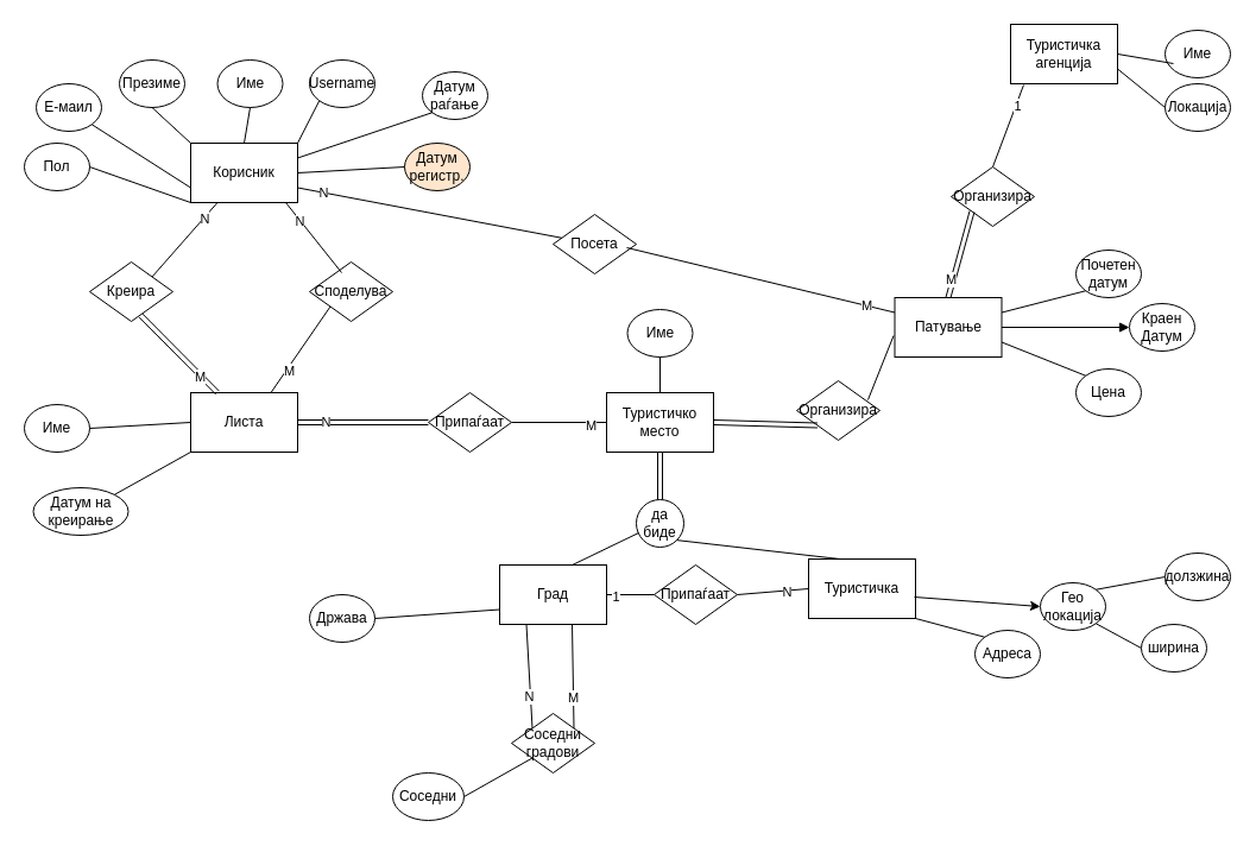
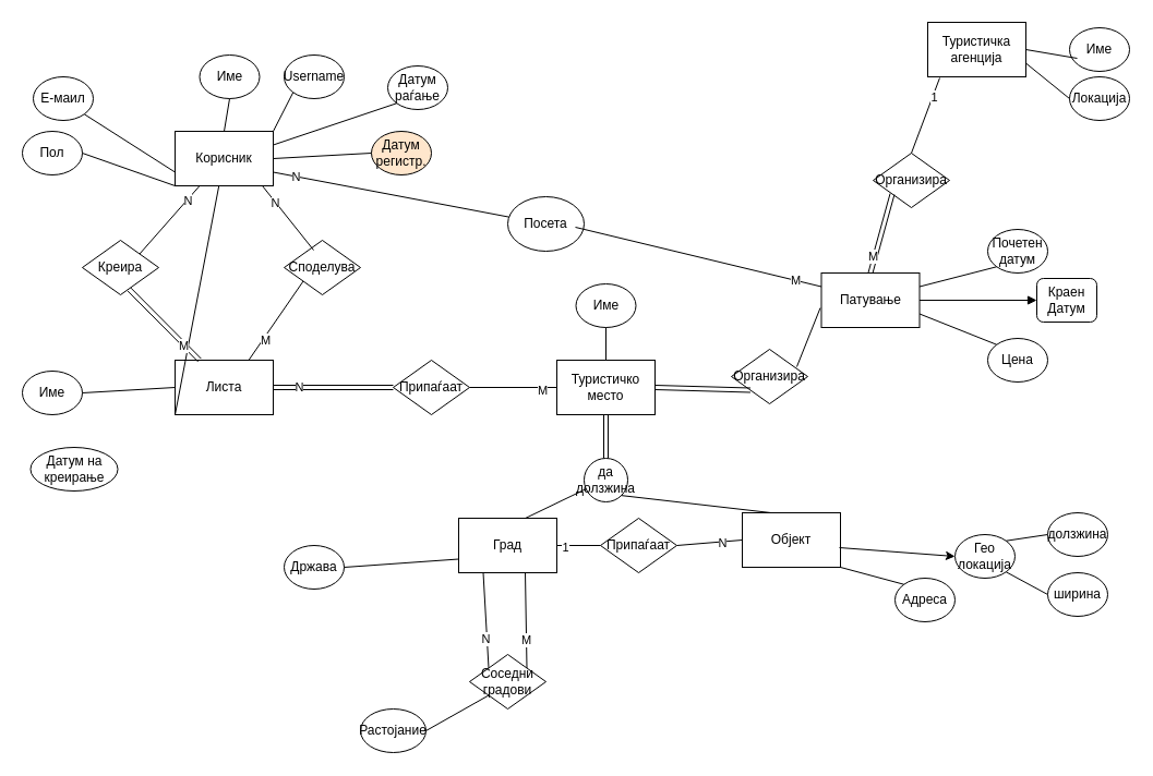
- <mxCell id="6" value="Презиме" style="ellipse;whiteSpace=wrap;html=1;" parent="1" vertex="1"><mxGeometry x="100" y="50" width="55" height="40" as="geometry" /></mxCell>
- <mxCell id="3" value="" style="endArrow=none;html=1;rounded=0;exitX=0;exitY=0;exitDx=0;exitDy=0;entryX=0.5;entryY=1;entryDx=0;entryDy=0;" parent="1" source="2" target="6" edge="1"><mxGeometry width="50" height="50" relative="1" as="geometry"><mxPoint x="220" y="350" as="sourcePoint" /><mxPoint x="137" y="78.8" as="targetPoint" /></mxGeometry></mxCell>
- <mxCell id="86" value="Посета" style="rhombus;whiteSpace=wrap;html=1;" vertex="1" parent="1"><mxGeometry x="465" y="180" width="70" height="50" as="geometry" /></mxCell>
+ <mxCell id="86" value="Посета" style="ellipse;whiteSpace=wrap;html=1;" vertex="1" parent="1"><mxGeometry x="465" y="180" width="70" height="50" as="geometry" /></mxCell>
- <mxCell id="82" value="Краен Датум" style="ellipse;whiteSpace=wrap;html=1;" vertex="1" parent="1"><mxGeometry x="950" y="255" width="55" height="40" as="geometry" /></mxCell>
+ <mxCell id="82" value="Краен Датум" style="whiteSpace=wrap;html=1;rounded=1;" vertex="1" parent="1"><mxGeometry x="950" y="255" width="55" height="40" as="geometry" /></mxCell>
- <mxCell id="21" value="" style="endArrow=none;html=1;rounded=0;entryX=1;entryY=0;entryDx=0;entryDy=0;exitX=0;exitY=1;exitDx=0;exitDy=0;" parent="1" source="17" target="19" edge="1"><mxGeometry width="50" height="50" relative="1" as="geometry"><mxPoint x="170" y="325" as="sourcePoint" /><mxPoint x="57" y="336" as="targetPoint" /></mxGeometry></mxCell>
+ <mxCell id="21" value="" style="endArrow=none;html=1;rounded=0;exitX=0;exitY=1;exitDx=0;exitDy=0;" parent="1" source="17" target="2" edge="1"><mxGeometry width="50" height="50" relative="1" as="geometry"><mxPoint x="170" y="325" as="sourcePoint" /><mxPoint x="57" y="336" as="targetPoint" /></mxGeometry></mxCell>
- <mxCell id="34" value="да биде" style="ellipse;whiteSpace=wrap;html=1;align=center;" vertex="1" parent="1"><mxGeometry x="535" y="420" width="40" height="40" as="geometry" /></mxCell>
+ <mxCell id="34" value="да долзжина" style="ellipse;whiteSpace=wrap;html=1;align=center;" vertex="1" parent="1"><mxGeometry x="535" y="420" width="40" height="40" as="geometry" /></mxCell>
- <mxCell id="45" value="долзжина" style="ellipse;whiteSpace=wrap;html=1;" vertex="1" parent="1"><mxGeometry x="980" y="465" width="55" height="40" as="geometry" /></mxCell>
+ <mxCell id="45" value="долзжина" style="ellipse;whiteSpace=wrap;html=1;" vertex="1" parent="1"><mxGeometry x="960" y="470" width="55" height="40" as="geometry" /></mxCell>
- <mxCell id="40" value="Туристичка" style="rounded=0;whiteSpace=wrap;html=1;" vertex="1" parent="1"><mxGeometry x="680" y="470" width="90" height="50" as="geometry" /></mxCell>
+ <mxCell id="40" value="Објект" style="rounded=0;whiteSpace=wrap;html=1;" vertex="1" parent="1"><mxGeometry x="680" y="470" width="90" height="50" as="geometry" /></mxCell>
- <mxCell id="58" value="Соседни" style="ellipse;whiteSpace=wrap;html=1;" vertex="1" parent="1"><mxGeometry x="330" y="650" width="60" height="40" as="geometry" /></mxCell>
+ <mxCell id="58" value="Растојание" style="ellipse;whiteSpace=wrap;html=1;" vertex="1" parent="1"><mxGeometry x="330" y="650" width="60" height="40" as="geometry" /></mxCell>
